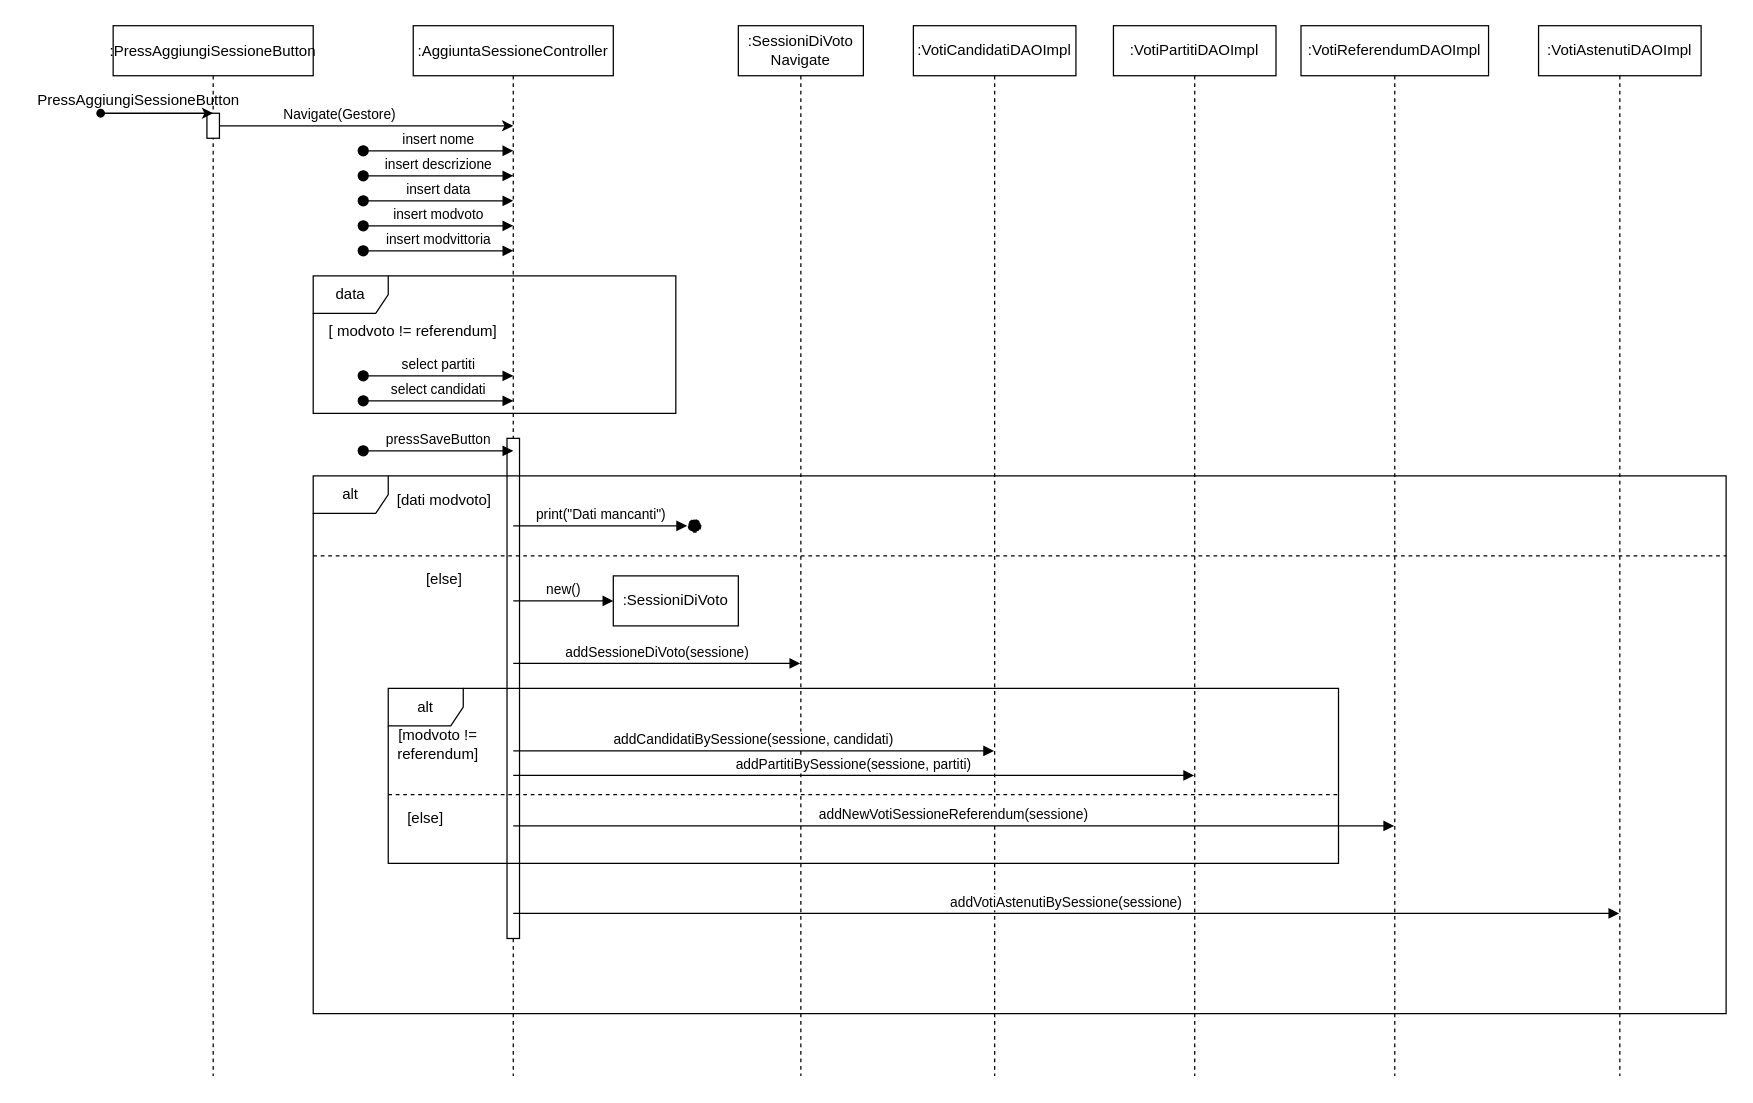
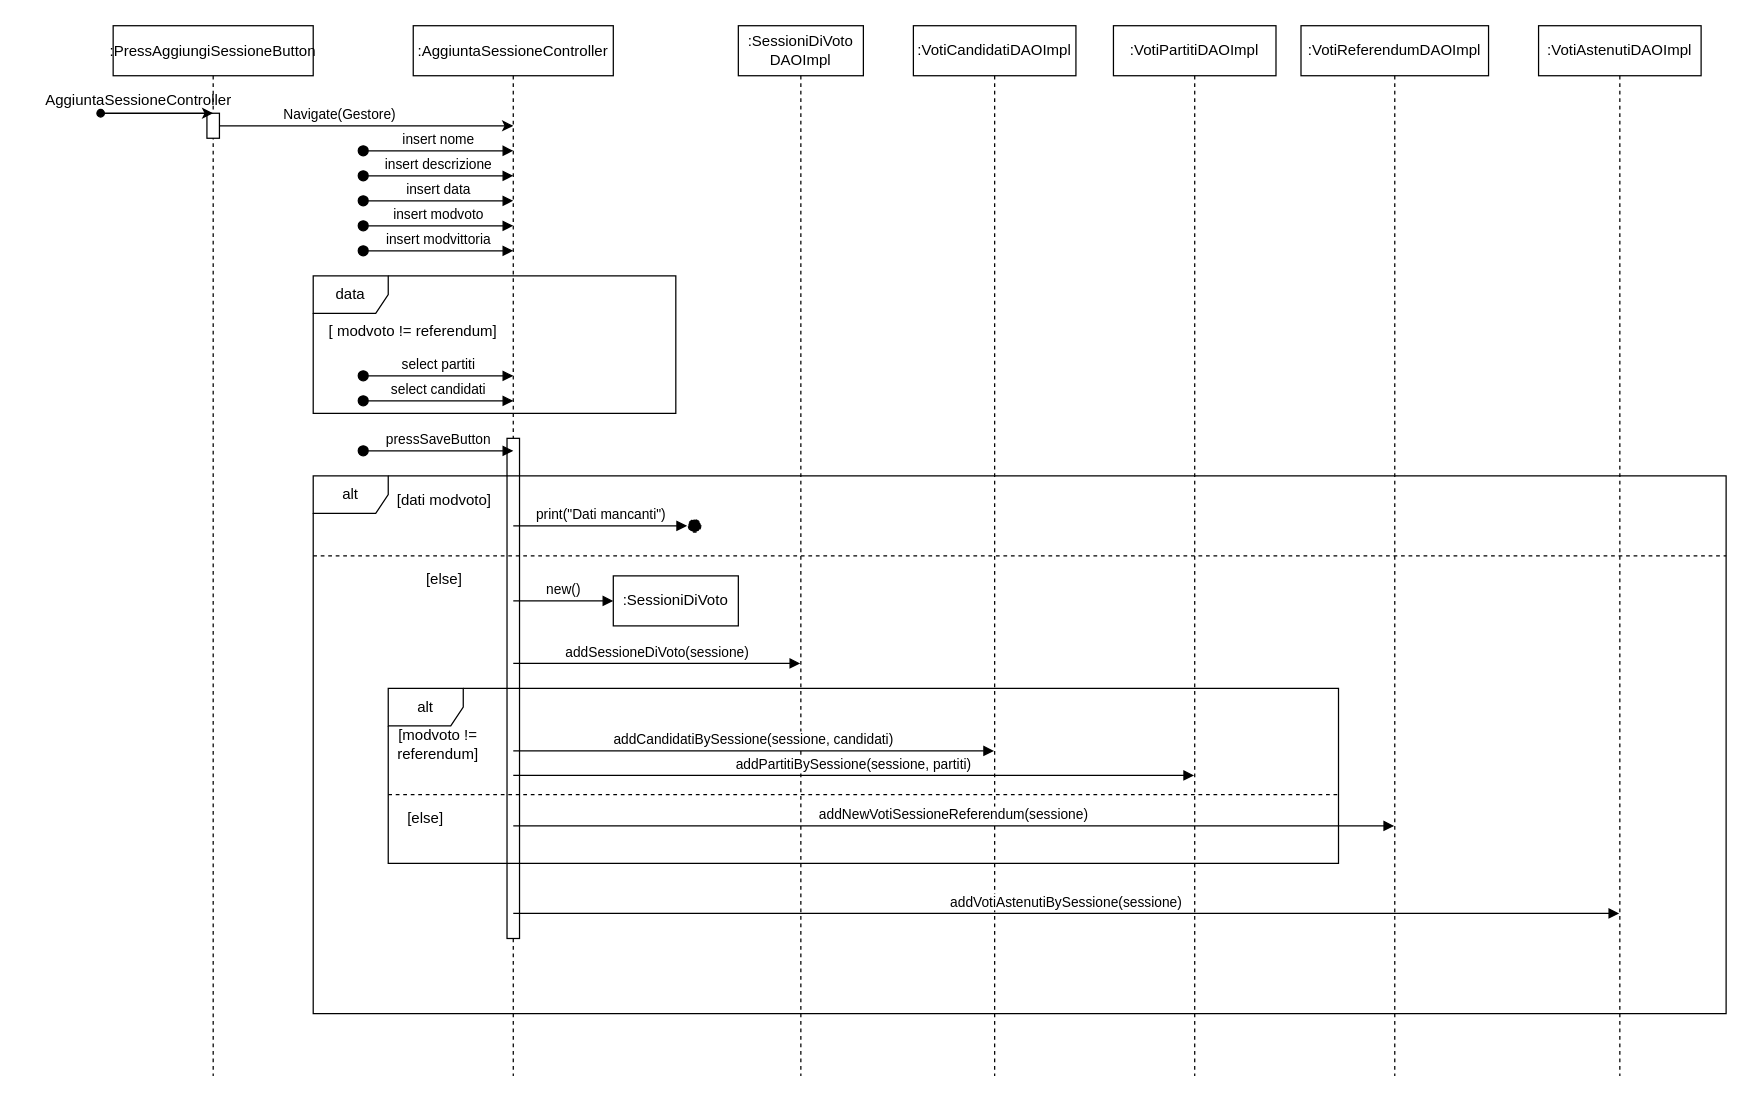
- <mxCell id="26" value=":SessioniDiVoto&lt;br&gt;Navigate" style="shape=umlLifeline;perimeter=lifelinePerimeter;whiteSpace=wrap;html=1;container=1;collapsible=0;recursiveResize=0;outlineConnect=0;fillColor=#FFFFFF;" parent="1" vertex="1"><mxGeometry x="590" y="20" width="100" height="840" as="geometry" /></mxCell>
+ <mxCell id="26" value=":SessioniDiVoto&lt;br&gt;DAOImpl" style="shape=umlLifeline;perimeter=lifelinePerimeter;whiteSpace=wrap;html=1;container=1;collapsible=0;recursiveResize=0;outlineConnect=0;fillColor=#FFFFFF;" parent="1" vertex="1"><mxGeometry x="590" y="20" width="100" height="840" as="geometry" /></mxCell>
- <mxCell id="41" value="PressAggiungiSessioneButton" style="text;html=1;align=center;verticalAlign=middle;resizable=0;points=[];autosize=1;strokeColor=none;fillColor=none;" parent="1" vertex="1"><mxGeometry x="20" y="70" width="180" height="20" as="geometry" /></mxCell>
+ <mxCell id="41" value="AggiuntaSessioneController" style="text;html=1;align=center;verticalAlign=middle;resizable=0;points=[];autosize=1;strokeColor=none;fillColor=none;" parent="1" vertex="1"><mxGeometry x="20" y="70" width="180" height="20" as="geometry" /></mxCell>
